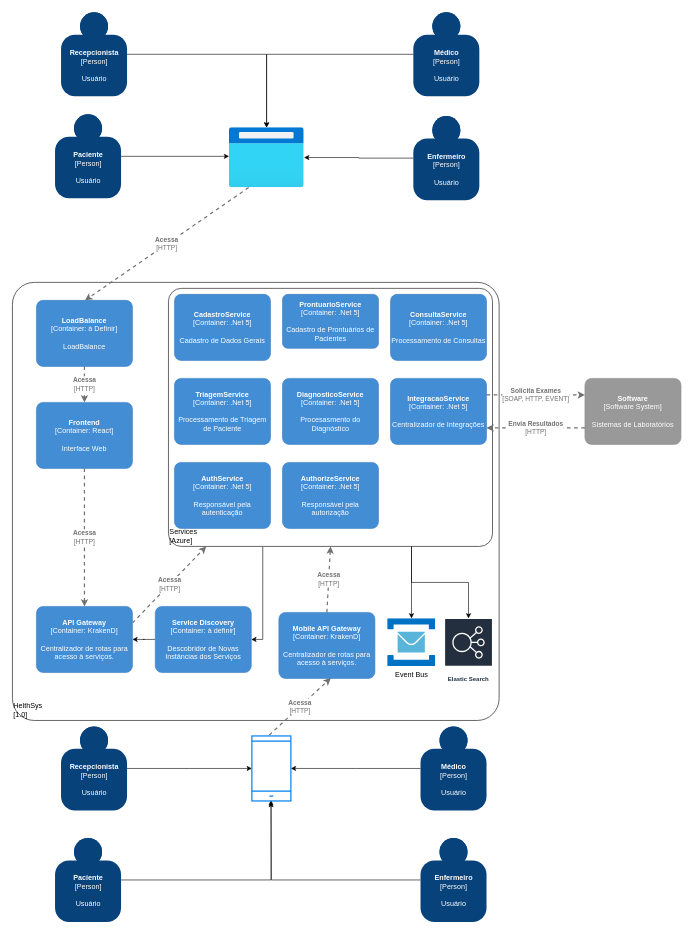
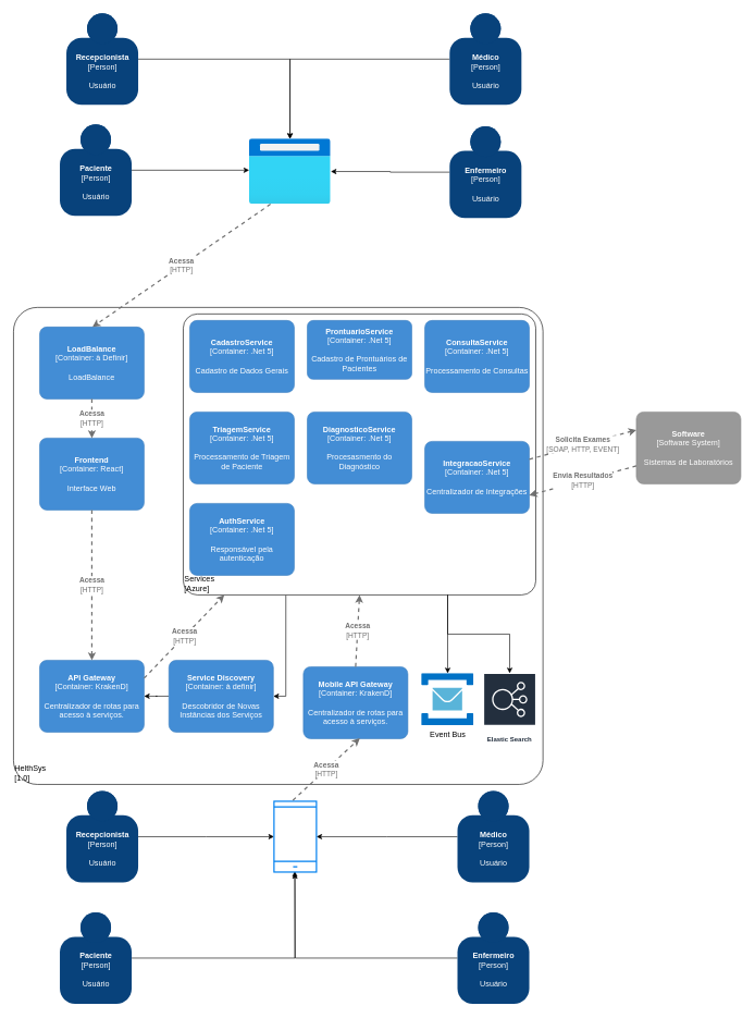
- <mxCell id="14" value="&lt;b&gt;IntegracaoService&lt;/b&gt;&lt;div&gt;[Container: .Net 5]&lt;/div&gt;&lt;br&gt;&lt;div&gt;Centralizador de Integrações&lt;/div&gt;" style="rounded=1;whiteSpace=wrap;html=1;labelBackgroundColor=none;fillColor=#438DD5;fontColor=#ffffff;align=center;arcSize=10;strokeColor=#3C7FC0;metaEdit=1;metaData={&quot;c4Type&quot;:{&quot;editable&quot;:false}};points=[[0.25,0,0],[0.5,0,0],[0.75,0,0],[1,0.25,0],[1,0.5,0],[1,0.75,0],[0.75,1,0],[0.5,1,0],[0.25,1,0],[0,0.75,0],[0,0.5,0],[0,0.25,0]];" vertex="1" parent="1"><mxGeometry x="650" y="630" width="160" height="110.0" as="geometry" /></mxCell>
+ <mxCell id="14" value="&lt;b&gt;IntegracaoService&lt;/b&gt;&lt;div&gt;[Container: .Net 5]&lt;/div&gt;&lt;br&gt;&lt;div&gt;Centralizador de Integrações&lt;/div&gt;" style="rounded=1;whiteSpace=wrap;html=1;labelBackgroundColor=none;fillColor=#438DD5;fontColor=#ffffff;align=center;arcSize=10;strokeColor=#3C7FC0;metaEdit=1;metaData={&quot;c4Type&quot;:{&quot;editable&quot;:false}};points=[[0.25,0,0],[0.5,0,0],[0.75,0,0],[1,0.25,0],[1,0.5,0],[1,0.75,0],[0.75,1,0],[0.5,1,0],[0.25,1,0],[0,0.75,0],[0,0.5,0],[0,0.25,0]];" vertex="1" parent="1"><mxGeometry x="650" y="675" width="160" height="110.0" as="geometry" /></mxCell>
- <mxCell id="46" value="&lt;b&gt;AuthorizeService&lt;/b&gt;&lt;div&gt;[Container: .Net 5]&lt;/div&gt;&lt;br&gt;&lt;div&gt;Responsável pela autorização&lt;/div&gt;" style="rounded=1;whiteSpace=wrap;html=1;labelBackgroundColor=none;fillColor=#438DD5;fontColor=#ffffff;align=center;arcSize=10;strokeColor=#3C7FC0;metaEdit=1;metaData={&quot;c4Type&quot;:{&quot;editable&quot;:false}};points=[[0.25,0,0],[0.5,0,0],[0.75,0,0],[1,0.25,0],[1,0.5,0],[1,0.75,0],[0.75,1,0],[0.5,1,0],[0.25,1,0],[0,0.75,0],[0,0.5,0],[0,0.25,0]];" vertex="1" parent="1"><mxGeometry x="470" y="770" width="160" height="110.0" as="geometry" /></mxCell>
